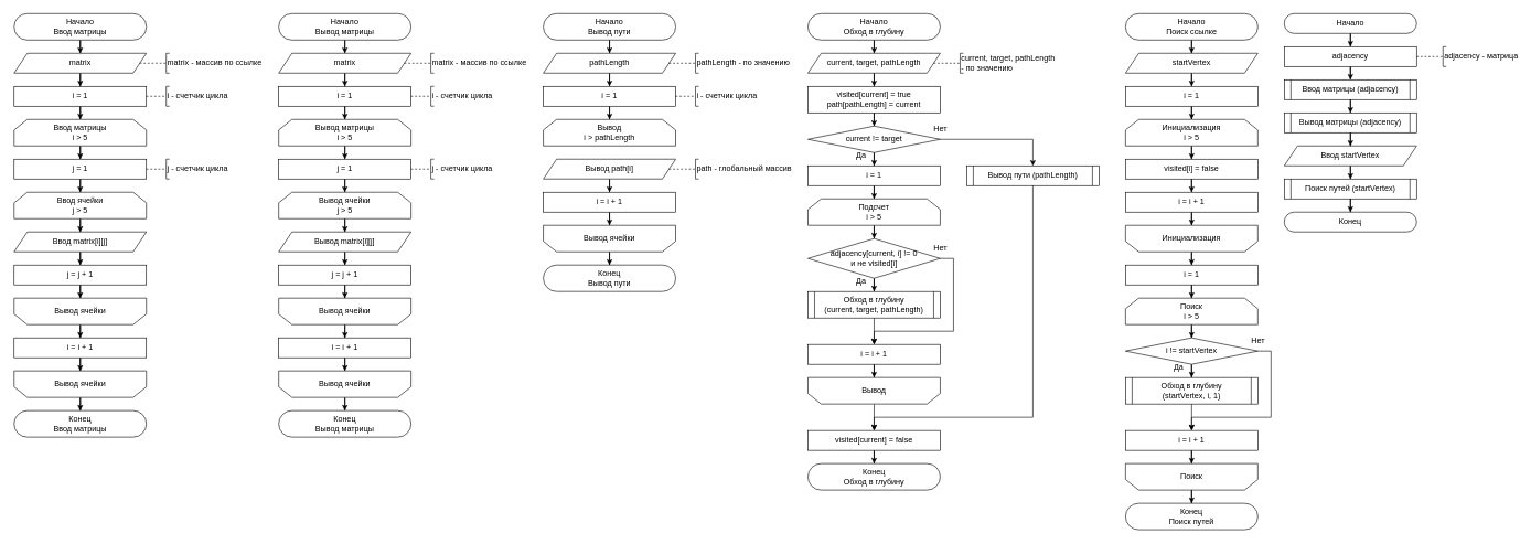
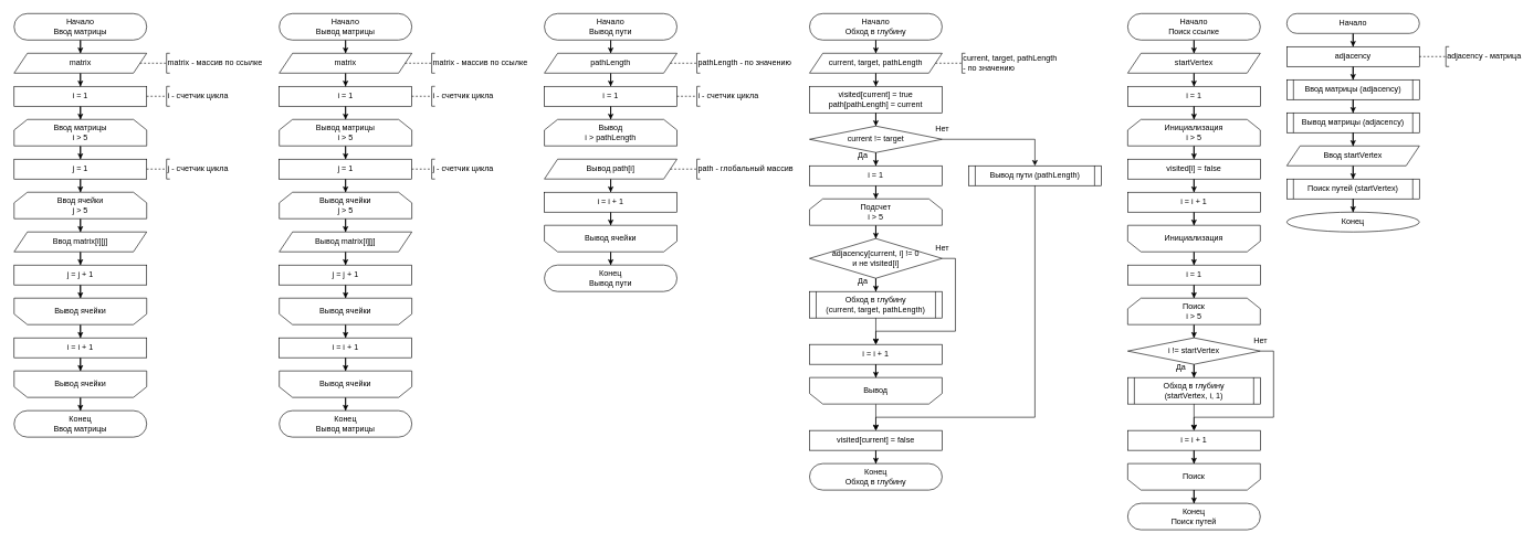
- <mxCell id="174" value="Конец" style="rounded=1;whiteSpace=wrap;html=1;arcSize=50;" vertex="1" parent="1"><mxGeometry x="1940" y="320" width="200" height="30" as="geometry" /></mxCell>
+ <mxCell id="174" value="Конец" style="ellipse;whiteSpace=wrap;html=1;arcSize=50;" vertex="1" parent="1"><mxGeometry x="1940" y="320" width="200" height="30" as="geometry" /></mxCell>
